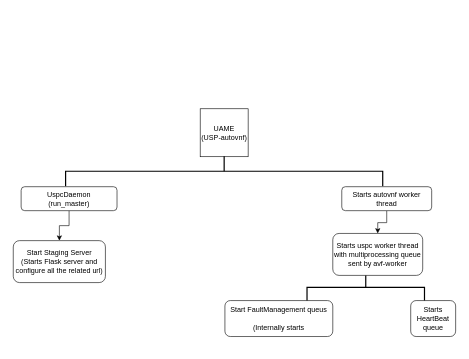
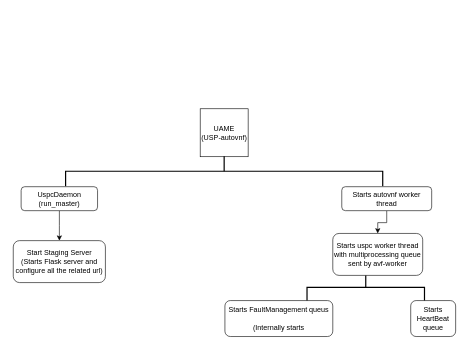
- <mxCell id="6" value="&lt;div&gt;UspcDaemon&lt;/div&gt;&lt;div&gt;(run_master)&lt;br&gt;&lt;/div&gt;" style="rounded=1;whiteSpace=wrap;html=1;" parent="1" vertex="1"><mxGeometry x="34" y="311" width="160" height="40" as="geometry" /></mxCell>
+ <mxCell id="6" value="&lt;div&gt;UspcDaemon&lt;/div&gt;&lt;div&gt;(run_master)&lt;br&gt;&lt;/div&gt;" style="rounded=1;whiteSpace=wrap;html=1;" parent="1" vertex="1"><mxGeometry x="34" y="311" width="127.5" height="40" as="geometry" /></mxCell>
- <mxCell id="11" value="&lt;div&gt;Start FaultManagement queus&lt;/div&gt;&lt;div&gt;&lt;br&gt;&lt;/div&gt;&lt;div&gt;(Internally starts &lt;br&gt;&lt;/div&gt;" style="rounded=1;whiteSpace=wrap;html=1;" vertex="1" parent="1"><mxGeometry x="374" y="501" width="180" height="60" as="geometry" /></mxCell>
+ <mxCell id="11" value="&lt;div&gt;Starts FaultManagement queus&lt;/div&gt;&lt;div&gt;&lt;br&gt;&lt;/div&gt;&lt;div&gt;(Internally starts &lt;br&gt;&lt;/div&gt;" style="rounded=1;whiteSpace=wrap;html=1;" vertex="1" parent="1"><mxGeometry x="374" y="501" width="180" height="60" as="geometry" /></mxCell>
